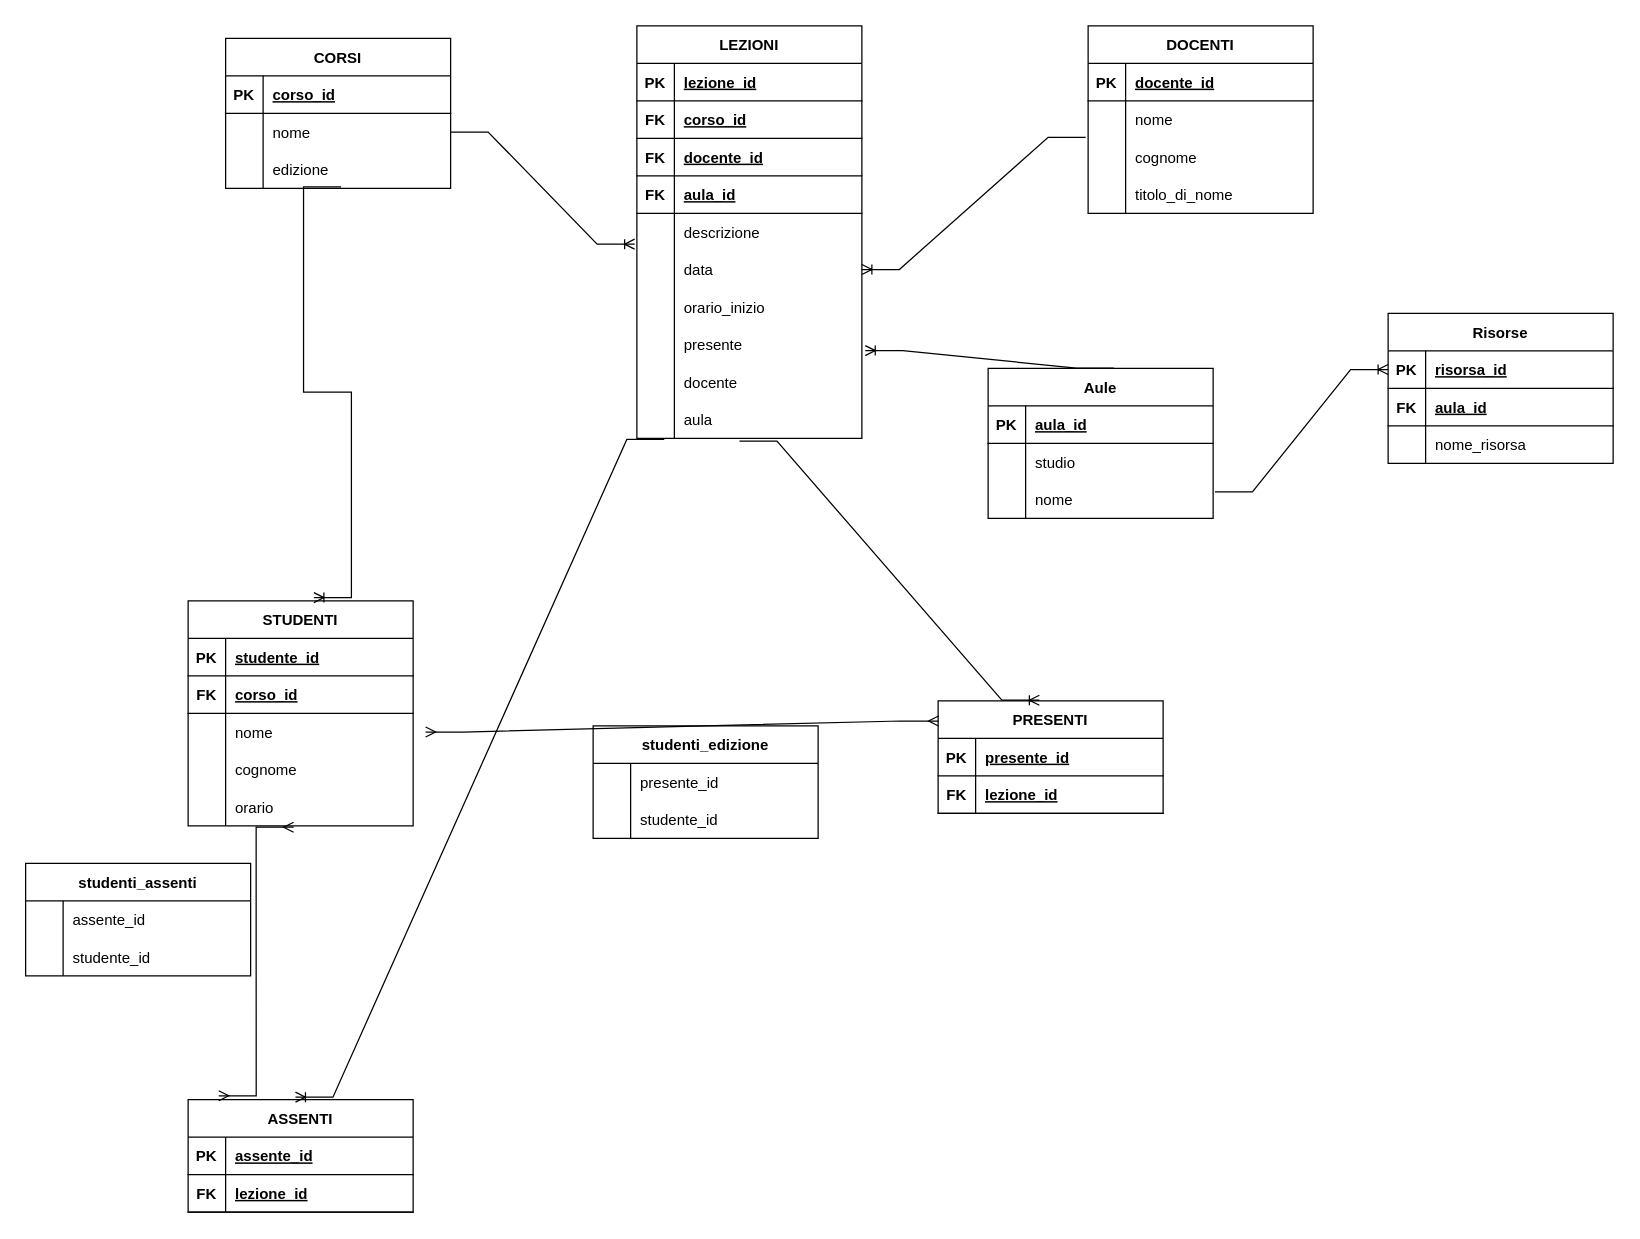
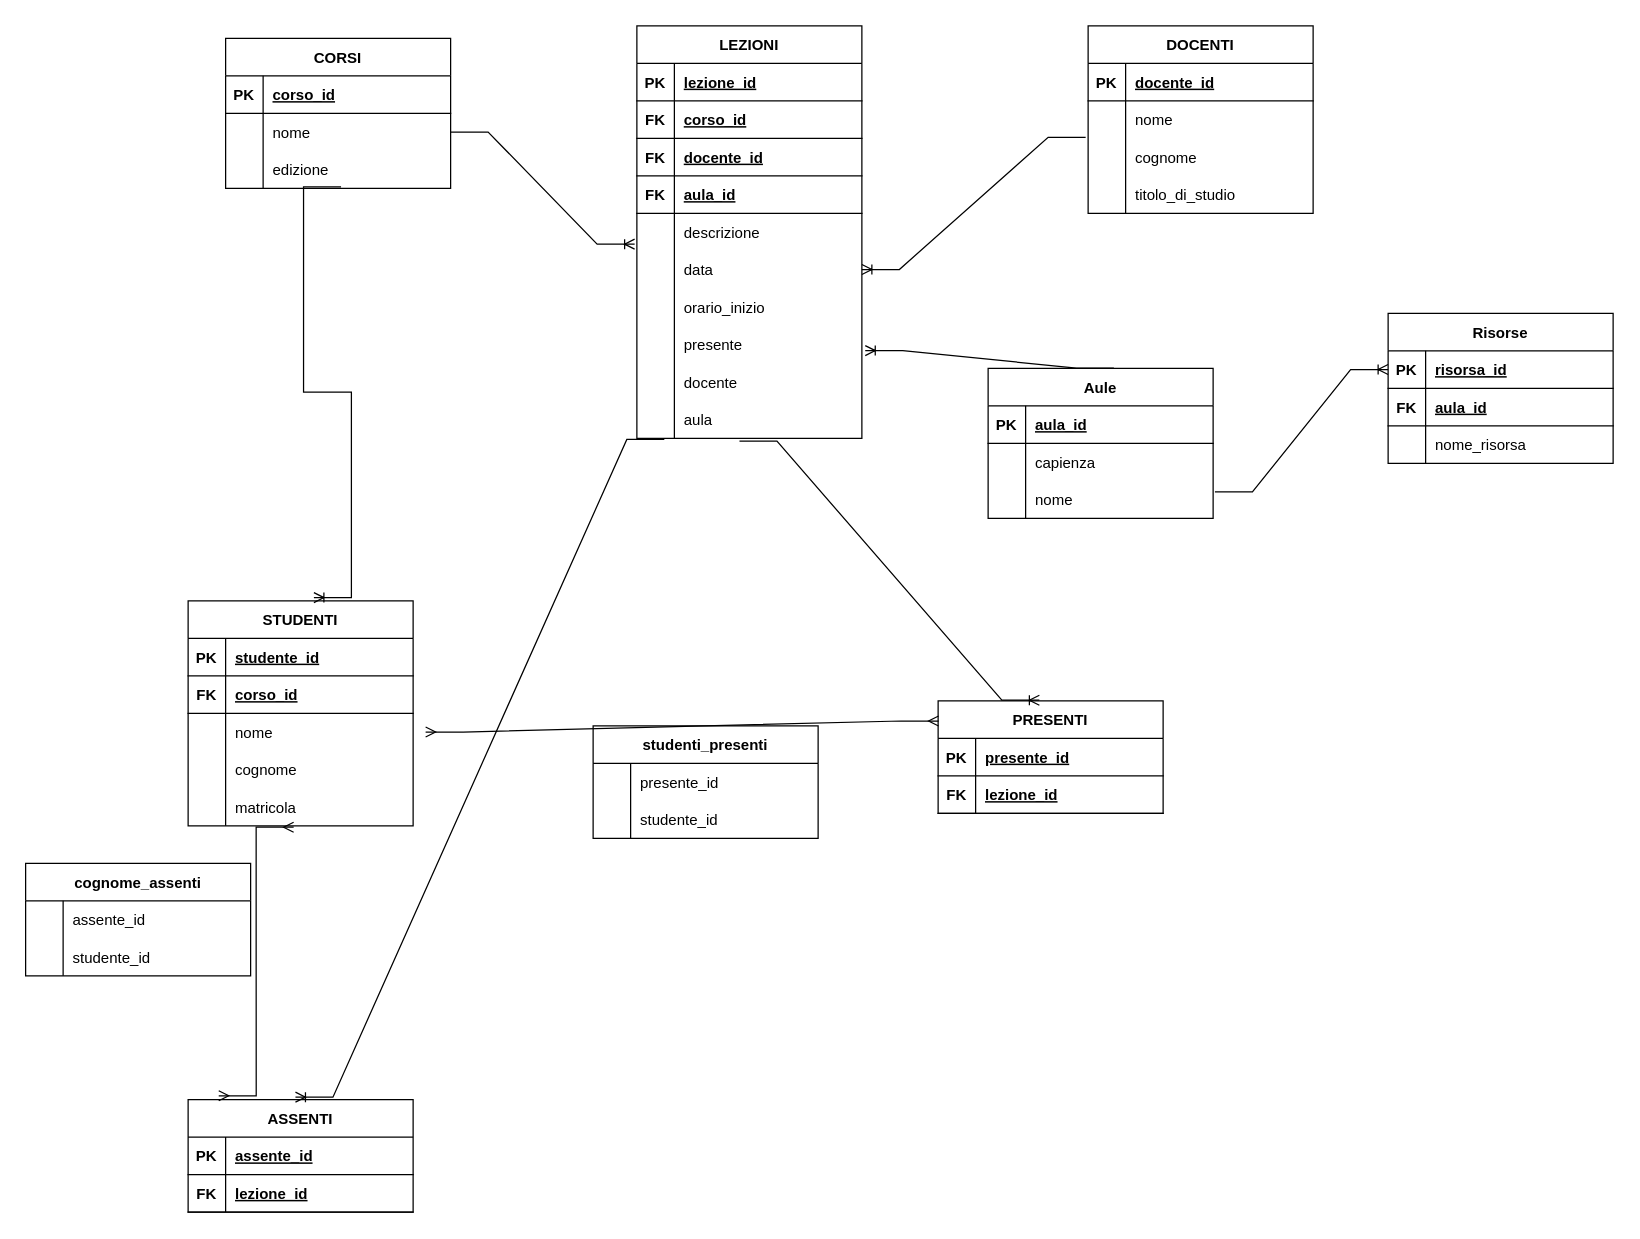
- <mxCell id="56" value="titolo_di_nome" style="shape=partialRectangle;connectable=0;fillColor=none;top=0;left=0;bottom=0;right=0;align=left;spacingLeft=6;overflow=hidden;" vertex="1" parent="54"><mxGeometry x="30" width="150" height="30" as="geometry"><mxRectangle width="150" height="30" as="alternateBounds" /></mxGeometry></mxCell>
+ <mxCell id="56" value="titolo_di_studio" style="shape=partialRectangle;connectable=0;fillColor=none;top=0;left=0;bottom=0;right=0;align=left;spacingLeft=6;overflow=hidden;" vertex="1" parent="54"><mxGeometry x="30" width="150" height="30" as="geometry"><mxRectangle width="150" height="30" as="alternateBounds" /></mxGeometry></mxCell>
- <mxCell id="64" value="studio" style="shape=partialRectangle;connectable=0;fillColor=none;top=0;left=0;bottom=0;right=0;align=left;spacingLeft=6;overflow=hidden;" vertex="1" parent="62"><mxGeometry x="30" width="150" height="30" as="geometry"><mxRectangle width="150" height="30" as="alternateBounds" /></mxGeometry></mxCell>
+ <mxCell id="64" value="capienza" style="shape=partialRectangle;connectable=0;fillColor=none;top=0;left=0;bottom=0;right=0;align=left;spacingLeft=6;overflow=hidden;" vertex="1" parent="62"><mxGeometry x="30" width="150" height="30" as="geometry"><mxRectangle width="150" height="30" as="alternateBounds" /></mxGeometry></mxCell>
- <mxCell id="113" value="studenti_edizione" style="shape=table;startSize=30;container=1;collapsible=1;childLayout=tableLayout;fixedRows=1;rowLines=0;fontStyle=1;align=center;resizeLast=1;" vertex="1" parent="1"><mxGeometry x="474" y="580" width="180" height="90" as="geometry" /></mxCell>
+ <mxCell id="113" value="studenti_presenti" style="shape=table;startSize=30;container=1;collapsible=1;childLayout=tableLayout;fixedRows=1;rowLines=0;fontStyle=1;align=center;resizeLast=1;" vertex="1" parent="1"><mxGeometry x="474" y="580" width="180" height="90" as="geometry" /></mxCell>
- <mxCell id="95" value="orario" style="shape=partialRectangle;connectable=0;fillColor=none;top=0;left=0;bottom=0;right=0;align=left;spacingLeft=6;overflow=hidden;" vertex="1" parent="93"><mxGeometry x="30" width="150" height="30" as="geometry"><mxRectangle width="150" height="30" as="alternateBounds" /></mxGeometry></mxCell>
+ <mxCell id="95" value="matricola" style="shape=partialRectangle;connectable=0;fillColor=none;top=0;left=0;bottom=0;right=0;align=left;spacingLeft=6;overflow=hidden;" vertex="1" parent="93"><mxGeometry x="30" width="150" height="30" as="geometry"><mxRectangle width="150" height="30" as="alternateBounds" /></mxGeometry></mxCell>
- <mxCell id="121" value="studenti_assenti" style="shape=table;startSize=30;container=1;collapsible=1;childLayout=tableLayout;fixedRows=1;rowLines=0;fontStyle=1;align=center;resizeLast=1;" vertex="1" parent="1"><mxGeometry x="20" y="690" width="180" height="90" as="geometry" /></mxCell>
+ <mxCell id="121" value="cognome_assenti" style="shape=table;startSize=30;container=1;collapsible=1;childLayout=tableLayout;fixedRows=1;rowLines=0;fontStyle=1;align=center;resizeLast=1;" vertex="1" parent="1"><mxGeometry x="20" y="690" width="180" height="90" as="geometry" /></mxCell>
